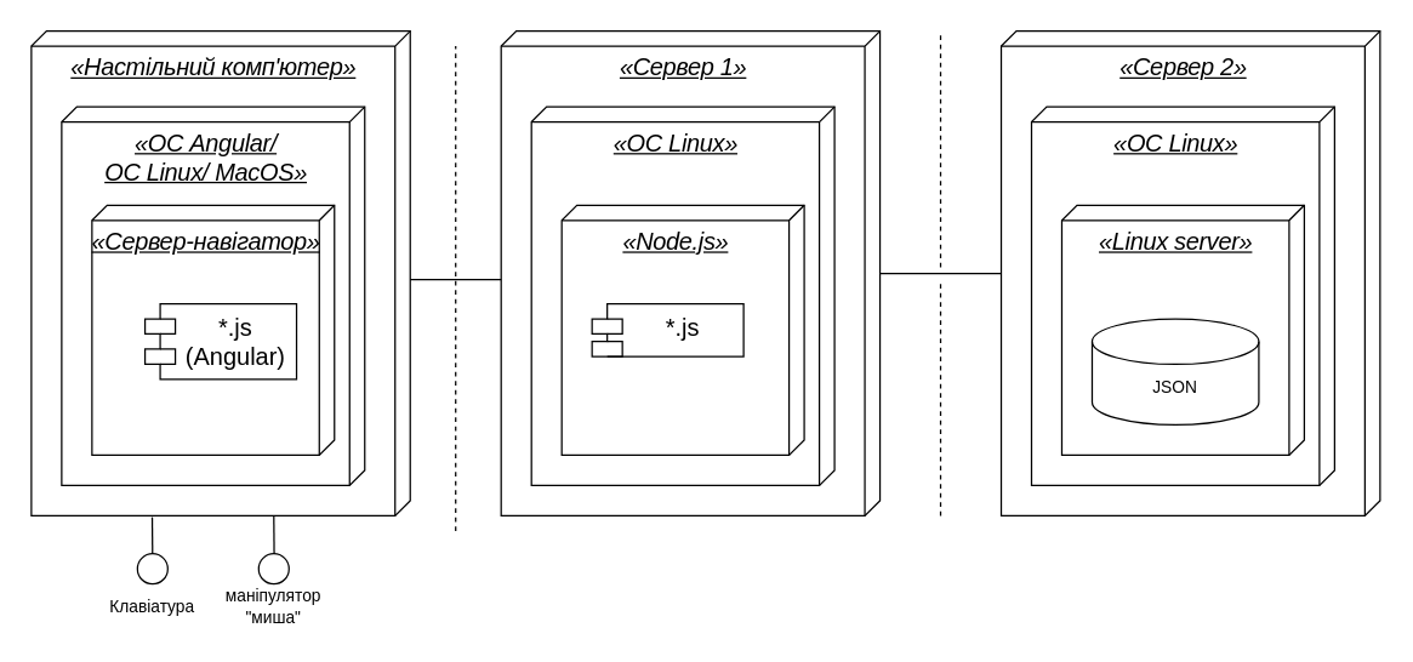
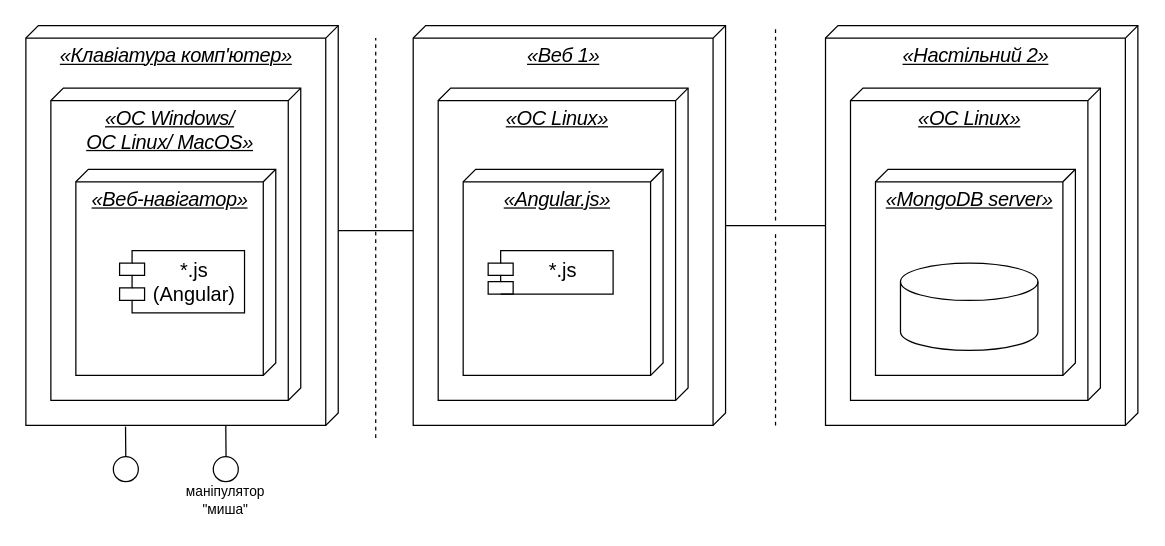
- <mxCell id="2" value="&lt;em style=&quot;box-sizing: border-box; -webkit-tap-highlight-color: transparent; font-family: &amp;quot;Graphik LC Web&amp;quot;, Arial, sans-serif; letter-spacing: -0.27px;&quot;&gt;&lt;font style=&quot;font-size: 16px;&quot;&gt;«Настільний комп'ютер»&lt;/font&gt;&lt;/em&gt;" style="verticalAlign=top;align=center;spacingTop=8;spacingLeft=2;spacingRight=12;shape=cube;size=10;direction=south;fontStyle=4;html=1;rounded=0;shadow=0;comic=0;labelBackgroundColor=none;strokeWidth=1;fontFamily=Verdana;fontSize=12" parent="1" vertex="1"><mxGeometry x="20" y="20" width="250" height="320" as="geometry" /></mxCell>
+ <mxCell id="2" value="&lt;em style=&quot;box-sizing: border-box; -webkit-tap-highlight-color: transparent; font-family: &amp;quot;Graphik LC Web&amp;quot;, Arial, sans-serif; letter-spacing: -0.27px;&quot;&gt;&lt;font style=&quot;font-size: 16px;&quot;&gt;«Клавіатура комп'ютер»&lt;/font&gt;&lt;/em&gt;" style="verticalAlign=top;align=center;spacingTop=8;spacingLeft=2;spacingRight=12;shape=cube;size=10;direction=south;fontStyle=4;html=1;rounded=0;shadow=0;comic=0;labelBackgroundColor=none;strokeWidth=1;fontFamily=Verdana;fontSize=12" parent="1" vertex="1"><mxGeometry x="20" y="20" width="250" height="320" as="geometry" /></mxCell>
- <mxCell id="12" value="&lt;em style=&quot;box-sizing: border-box; -webkit-tap-highlight-color: transparent; font-family: &amp;quot;Graphik LC Web&amp;quot;, Arial, sans-serif; letter-spacing: -0.27px;&quot;&gt;&lt;font style=&quot;font-size: 16px;&quot;&gt;«Сервер 1»&lt;/font&gt;&lt;/em&gt;" style="verticalAlign=top;align=center;spacingTop=8;spacingLeft=2;spacingRight=12;shape=cube;size=10;direction=south;fontStyle=4;html=1;rounded=0;shadow=0;comic=0;labelBackgroundColor=none;strokeWidth=1;fontFamily=Verdana;fontSize=12" vertex="1" parent="1"><mxGeometry x="330" y="20" width="250" height="320" as="geometry" /></mxCell>
+ <mxCell id="12" value="&lt;em style=&quot;box-sizing: border-box; -webkit-tap-highlight-color: transparent; font-family: &amp;quot;Graphik LC Web&amp;quot;, Arial, sans-serif; letter-spacing: -0.27px;&quot;&gt;&lt;font style=&quot;font-size: 16px;&quot;&gt;«Веб 1»&lt;/font&gt;&lt;/em&gt;" style="verticalAlign=top;align=center;spacingTop=8;spacingLeft=2;spacingRight=12;shape=cube;size=10;direction=south;fontStyle=4;html=1;rounded=0;shadow=0;comic=0;labelBackgroundColor=none;strokeWidth=1;fontFamily=Verdana;fontSize=12" vertex="1" parent="1"><mxGeometry x="330" y="20" width="250" height="320" as="geometry" /></mxCell>
- <mxCell id="21" value="&lt;em style=&quot;box-sizing: border-box; -webkit-tap-highlight-color: transparent; font-family: &amp;quot;Graphik LC Web&amp;quot;, Arial, sans-serif; letter-spacing: -0.27px;&quot;&gt;&lt;font style=&quot;font-size: 16px;&quot;&gt;«Сервер 2»&lt;/font&gt;&lt;/em&gt;" style="verticalAlign=top;align=center;spacingTop=8;spacingLeft=2;spacingRight=12;shape=cube;size=10;direction=south;fontStyle=4;html=1;rounded=0;shadow=0;comic=0;labelBackgroundColor=none;strokeWidth=1;fontFamily=Verdana;fontSize=12" vertex="1" parent="1"><mxGeometry x="660" y="20" width="250" height="320" as="geometry" /></mxCell>
+ <mxCell id="21" value="&lt;em style=&quot;box-sizing: border-box; -webkit-tap-highlight-color: transparent; font-family: &amp;quot;Graphik LC Web&amp;quot;, Arial, sans-serif; letter-spacing: -0.27px;&quot;&gt;&lt;font style=&quot;font-size: 16px;&quot;&gt;«Настільний 2»&lt;/font&gt;&lt;/em&gt;" style="verticalAlign=top;align=center;spacingTop=8;spacingLeft=2;spacingRight=12;shape=cube;size=10;direction=south;fontStyle=4;html=1;rounded=0;shadow=0;comic=0;labelBackgroundColor=none;strokeWidth=1;fontFamily=Verdana;fontSize=12" vertex="1" parent="1"><mxGeometry x="660" y="20" width="250" height="320" as="geometry" /></mxCell>
- <mxCell id="3" value="&lt;em style=&quot;box-sizing: border-box; -webkit-tap-highlight-color: transparent; font-family: &amp;quot;Graphik LC Web&amp;quot;, Arial, sans-serif; letter-spacing: -0.27px;&quot;&gt;«ОС Angular/&lt;br&gt;OC Linux/ MacOS»&lt;/em&gt;" style="verticalAlign=top;align=center;spacingTop=8;spacingLeft=2;spacingRight=12;shape=cube;size=10;direction=south;fontStyle=4;html=1;fontSize=16;" vertex="1" parent="1"><mxGeometry x="40" y="70" width="200" height="250" as="geometry" /></mxCell>
+ <mxCell id="3" value="&lt;em style=&quot;box-sizing: border-box; -webkit-tap-highlight-color: transparent; font-family: &amp;quot;Graphik LC Web&amp;quot;, Arial, sans-serif; letter-spacing: -0.27px;&quot;&gt;«ОС Windows/&lt;br&gt;OC Linux/ MacOS»&lt;/em&gt;" style="verticalAlign=top;align=center;spacingTop=8;spacingLeft=2;spacingRight=12;shape=cube;size=10;direction=south;fontStyle=4;html=1;fontSize=16;" vertex="1" parent="1"><mxGeometry x="40" y="70" width="200" height="250" as="geometry" /></mxCell>
- <mxCell id="4" value="&lt;em style=&quot;box-sizing: border-box; -webkit-tap-highlight-color: transparent; font-family: &amp;quot;Graphik LC Web&amp;quot;, Arial, sans-serif; letter-spacing: -0.27px;&quot;&gt;&lt;font style=&quot;font-size: 16px;&quot;&gt;«Сервер-навігатор»&lt;/font&gt;&lt;/em&gt;" style="verticalAlign=top;align=center;spacingTop=8;spacingLeft=2;spacingRight=12;shape=cube;size=10;direction=south;fontStyle=4;html=1;fontSize=16;" vertex="1" parent="1"><mxGeometry x="60" y="135" width="160" height="165" as="geometry" /></mxCell>
+ <mxCell id="4" value="&lt;em style=&quot;box-sizing: border-box; -webkit-tap-highlight-color: transparent; font-family: &amp;quot;Graphik LC Web&amp;quot;, Arial, sans-serif; letter-spacing: -0.27px;&quot;&gt;&lt;font style=&quot;font-size: 16px;&quot;&gt;«Веб-навігатор»&lt;/font&gt;&lt;/em&gt;" style="verticalAlign=top;align=center;spacingTop=8;spacingLeft=2;spacingRight=12;shape=cube;size=10;direction=south;fontStyle=4;html=1;fontSize=16;" vertex="1" parent="1"><mxGeometry x="60" y="135" width="160" height="165" as="geometry" /></mxCell>
- <mxCell id="14" value="&lt;em style=&quot;box-sizing: border-box; -webkit-tap-highlight-color: transparent; font-family: &amp;quot;Graphik LC Web&amp;quot;, Arial, sans-serif; letter-spacing: -0.27px;&quot;&gt;&lt;font style=&quot;font-size: 16px;&quot;&gt;«Node.js»&lt;/font&gt;&lt;/em&gt;" style="verticalAlign=top;align=center;spacingTop=8;spacingLeft=2;spacingRight=12;shape=cube;size=10;direction=south;fontStyle=4;html=1;fontSize=16;" vertex="1" parent="1"><mxGeometry x="370" y="135" width="160" height="165" as="geometry" /></mxCell>
+ <mxCell id="14" value="&lt;em style=&quot;box-sizing: border-box; -webkit-tap-highlight-color: transparent; font-family: &amp;quot;Graphik LC Web&amp;quot;, Arial, sans-serif; letter-spacing: -0.27px;&quot;&gt;&lt;font style=&quot;font-size: 16px;&quot;&gt;«Angular.js»&lt;/font&gt;&lt;/em&gt;" style="verticalAlign=top;align=center;spacingTop=8;spacingLeft=2;spacingRight=12;shape=cube;size=10;direction=south;fontStyle=4;html=1;fontSize=16;" vertex="1" parent="1"><mxGeometry x="370" y="135" width="160" height="165" as="geometry" /></mxCell>
- <mxCell id="23" value="&lt;em style=&quot;box-sizing: border-box; -webkit-tap-highlight-color: transparent; font-family: &amp;quot;Graphik LC Web&amp;quot;, Arial, sans-serif; letter-spacing: -0.27px;&quot;&gt;&lt;font style=&quot;font-size: 16px;&quot;&gt;«Linux server»&lt;/font&gt;&lt;/em&gt;" style="verticalAlign=top;align=center;spacingTop=8;spacingLeft=2;spacingRight=12;shape=cube;size=10;direction=south;fontStyle=4;html=1;fontSize=16;" vertex="1" parent="1"><mxGeometry x="700" y="135" width="160" height="165" as="geometry" /></mxCell>
+ <mxCell id="23" value="&lt;em style=&quot;box-sizing: border-box; -webkit-tap-highlight-color: transparent; font-family: &amp;quot;Graphik LC Web&amp;quot;, Arial, sans-serif; letter-spacing: -0.27px;&quot;&gt;&lt;font style=&quot;font-size: 16px;&quot;&gt;«MongoDB server»&lt;/font&gt;&lt;/em&gt;" style="verticalAlign=top;align=center;spacingTop=8;spacingLeft=2;spacingRight=12;shape=cube;size=10;direction=south;fontStyle=4;html=1;fontSize=16;" vertex="1" parent="1"><mxGeometry x="700" y="135" width="160" height="165" as="geometry" /></mxCell>
- <mxCell id="25" value="JSON" style="text;html=1;strokeColor=none;fillColor=none;align=center;verticalAlign=middle;whiteSpace=wrap;rounded=0;fontSize=11;" vertex="1" parent="1"><mxGeometry x="745" y="240" width="60" height="30" as="geometry" /></mxCell>
- <mxCell id="10" value="Клавіатура" style="text;html=1;strokeColor=none;fillColor=none;align=center;verticalAlign=middle;whiteSpace=wrap;rounded=0;fontSize=11;" vertex="1" parent="1"><mxGeometry x="70" y="385" width="60" height="30" as="geometry" /></mxCell>
